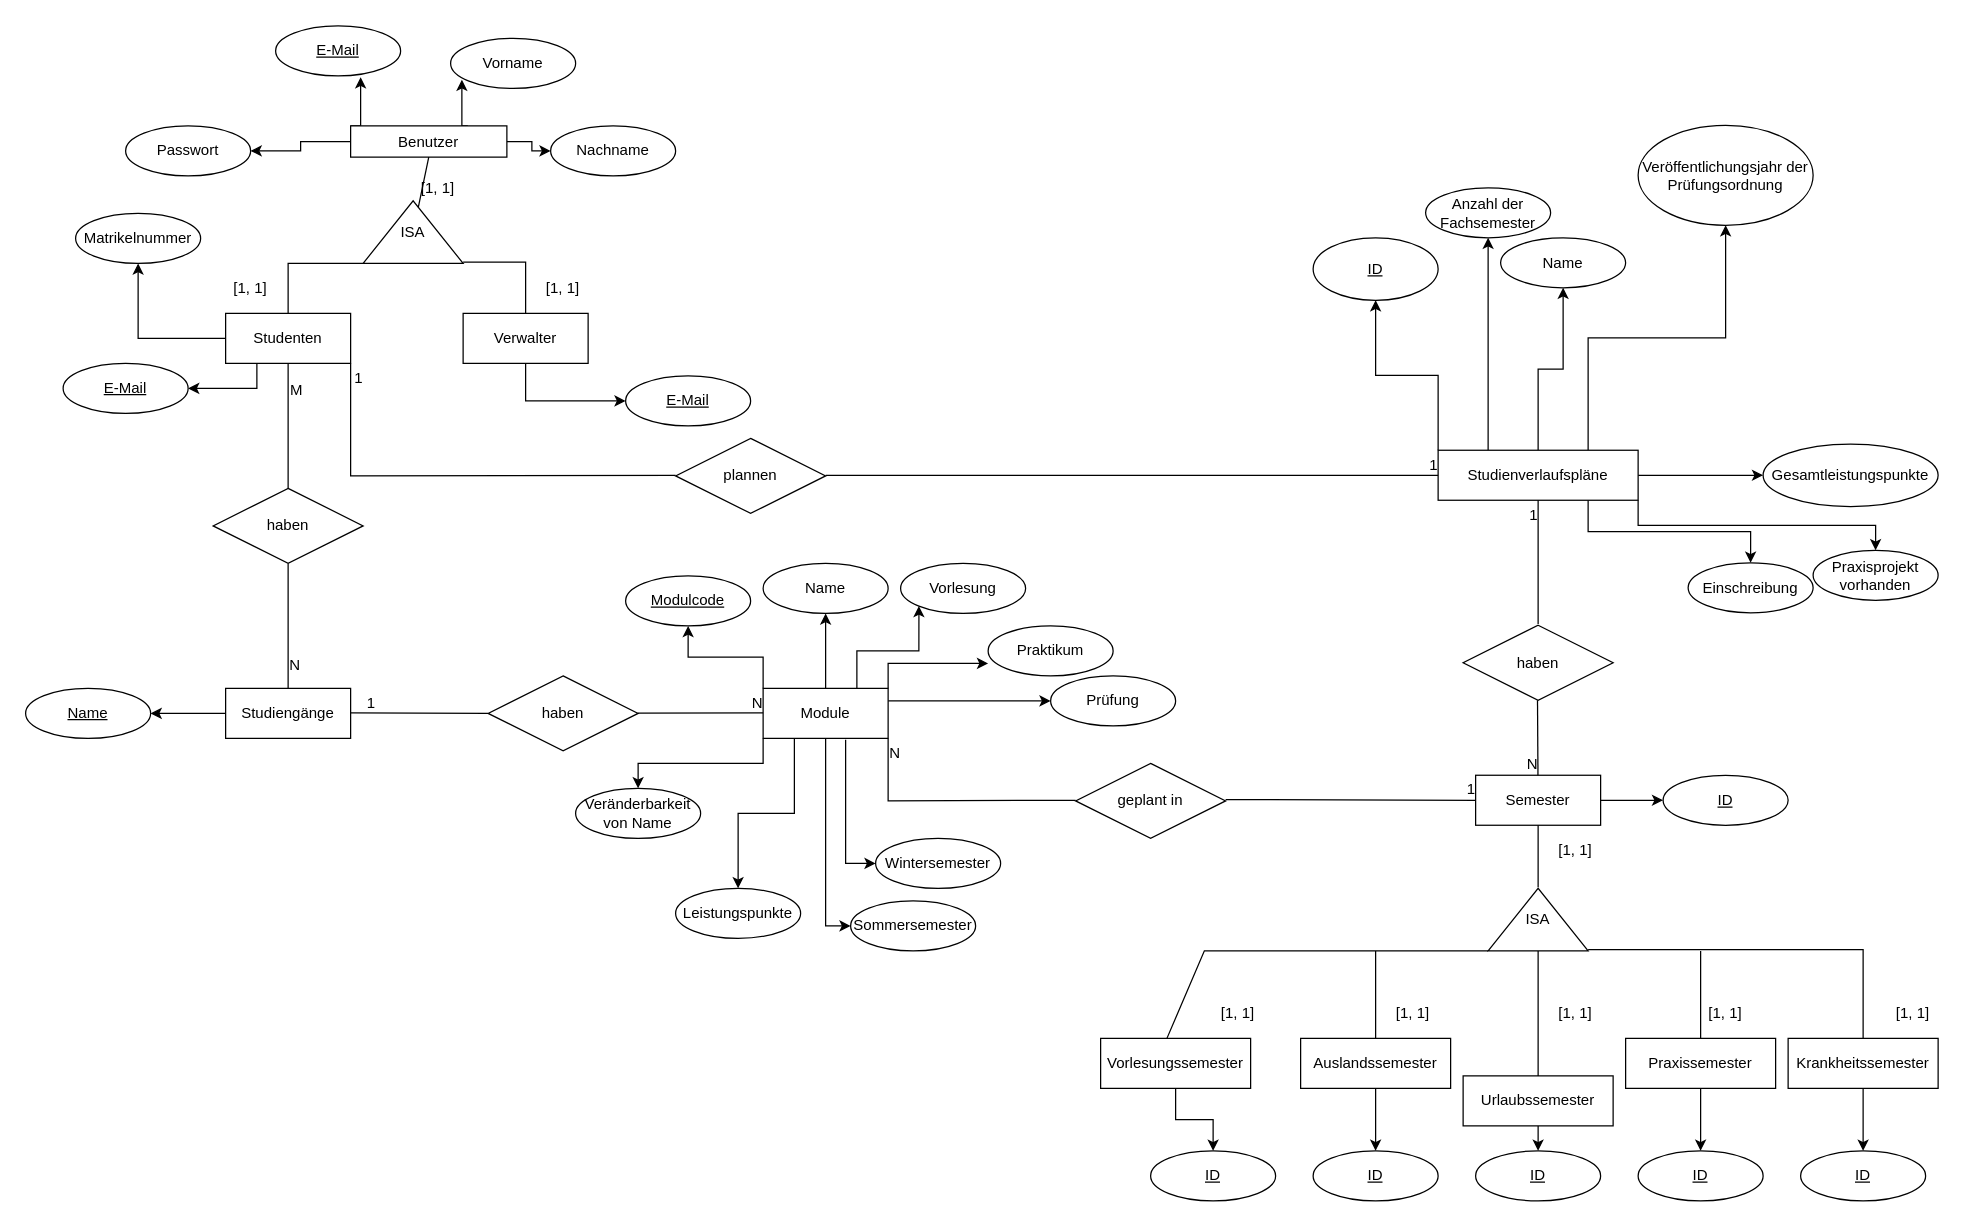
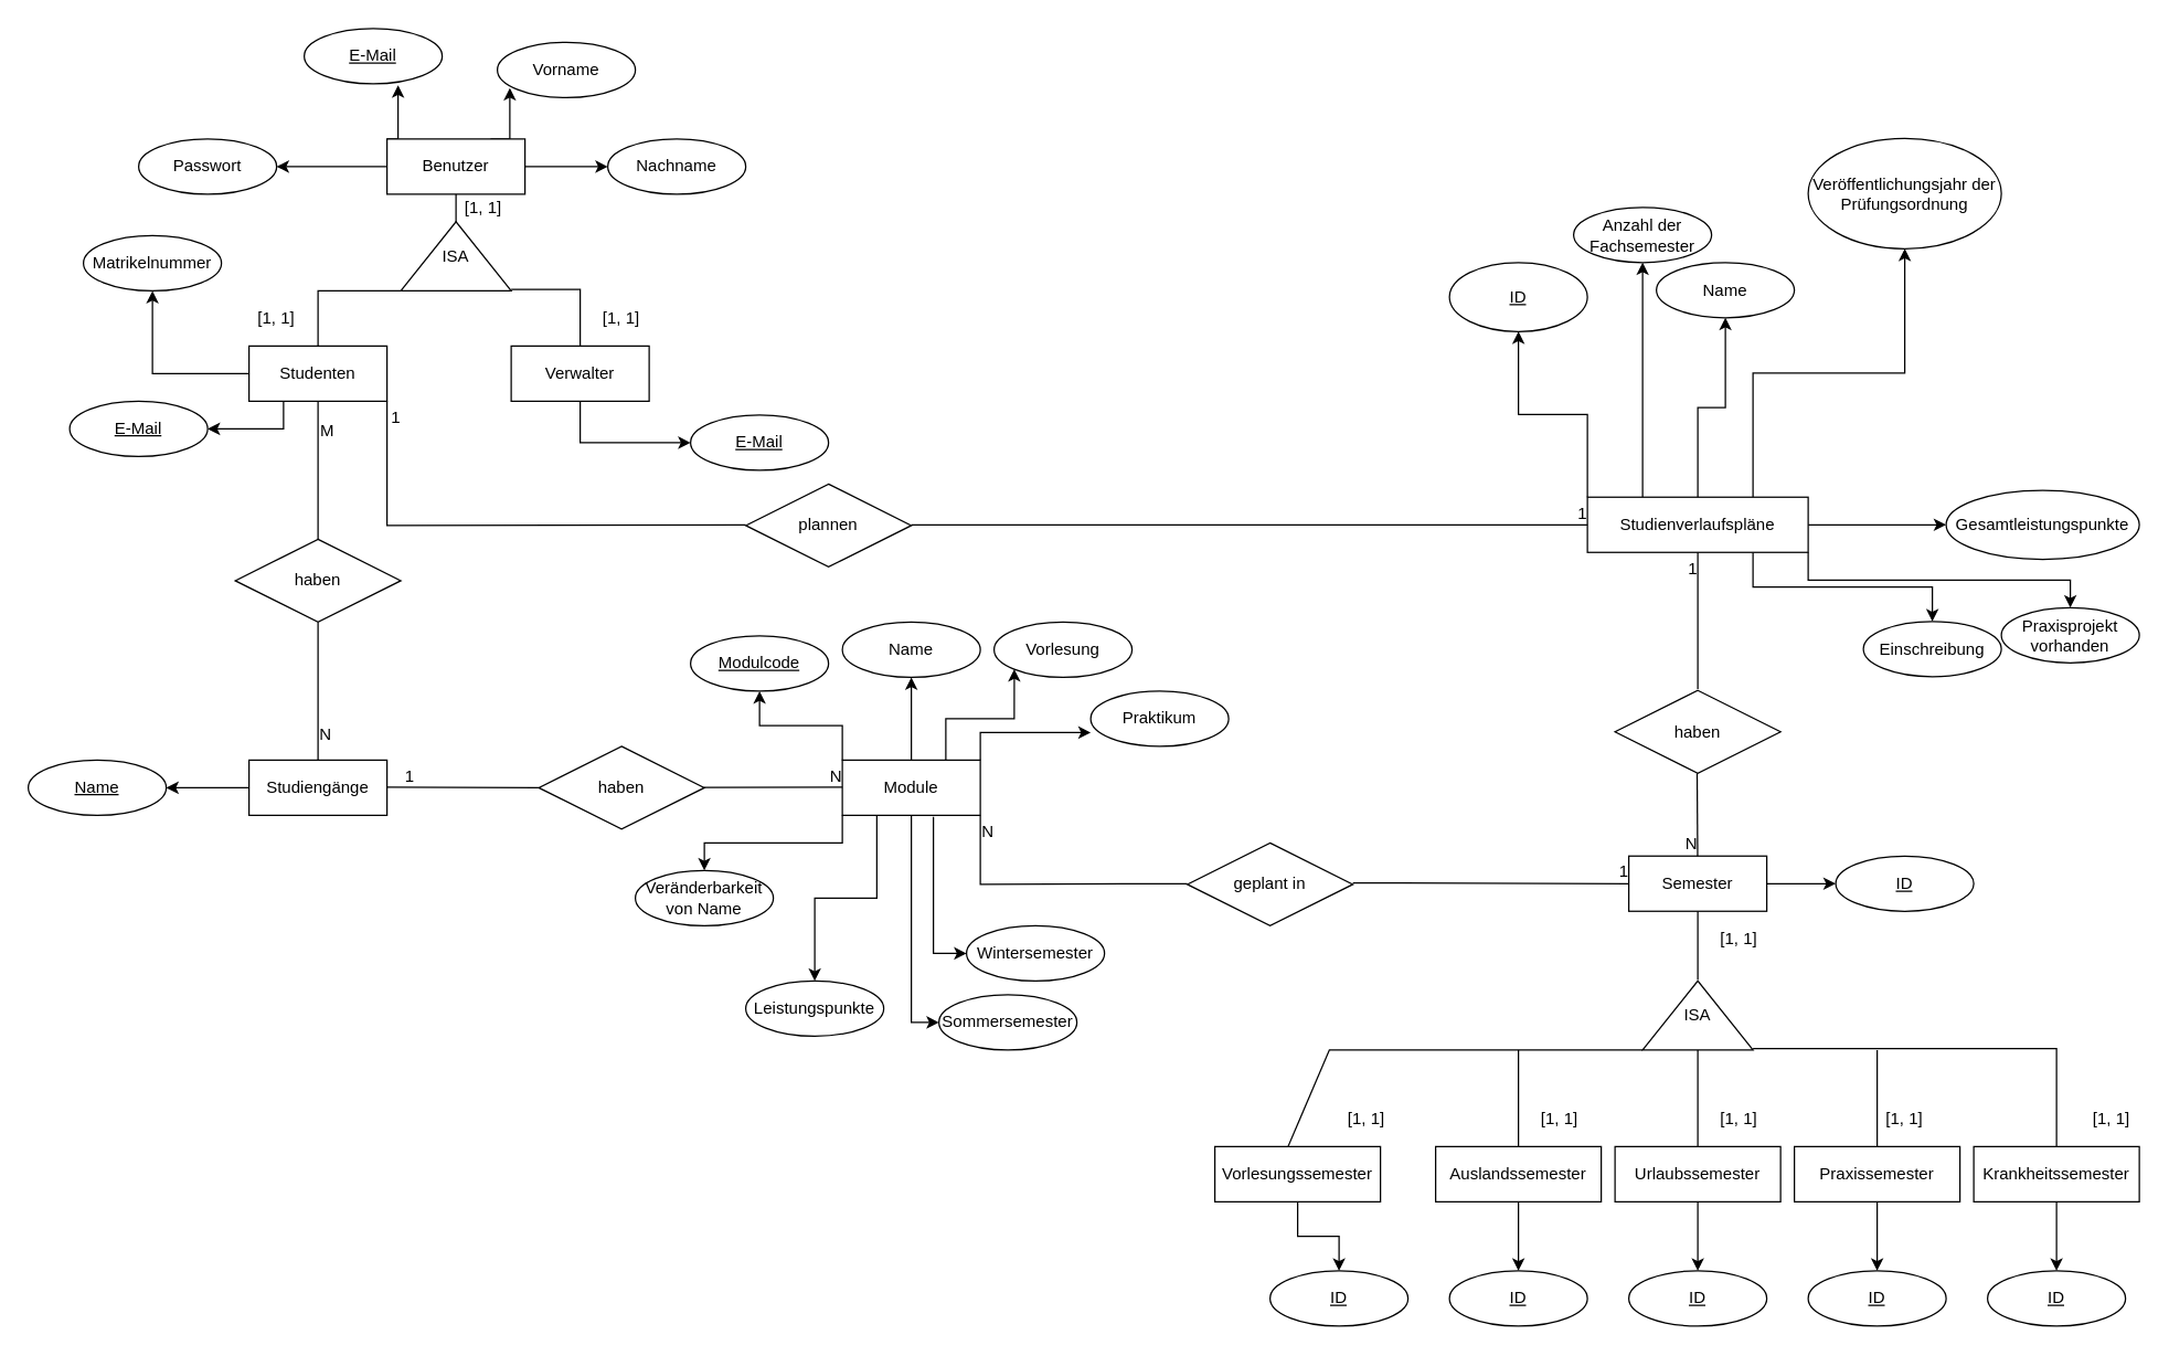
- <mxCell id="6" value="Benutzer" style="whiteSpace=wrap;html=1;align=center;" parent="1" vertex="1"><mxGeometry x="280" y="100" width="125" height="25" as="geometry" /></mxCell>
+ <mxCell id="6" value="Benutzer" style="whiteSpace=wrap;html=1;align=center;" parent="1" vertex="1"><mxGeometry x="280" y="100" width="100" height="40" as="geometry" /></mxCell>
- <mxCell id="25" style="edgeStyle=orthogonalEdgeStyle;rounded=0;orthogonalLoop=1;jettySize=auto;html=1;exitX=1;exitY=0.25;exitDx=0;exitDy=0;entryX=0;entryY=0.5;entryDx=0;entryDy=0;" edge="1" parent="1" source="28" target="65"><mxGeometry relative="1" as="geometry" /></mxCell>
- <mxCell id="65" value="Prüfung" style="ellipse;whiteSpace=wrap;html=1;align=center;" parent="1" vertex="1"><mxGeometry x="840" y="540" width="100" height="40" as="geometry" /></mxCell>
- <mxCell id="98" value="Urlaubssemester" style="whiteSpace=wrap;html=1;align=center;" vertex="1" parent="1"><mxGeometry x="1170" y="860" width="120" height="40" as="geometry" /></mxCell>
+ <mxCell id="98" value="Urlaubssemester" style="whiteSpace=wrap;html=1;align=center;" vertex="1" parent="1"><mxGeometry x="1170" y="830" width="120" height="40" as="geometry" /></mxCell>
